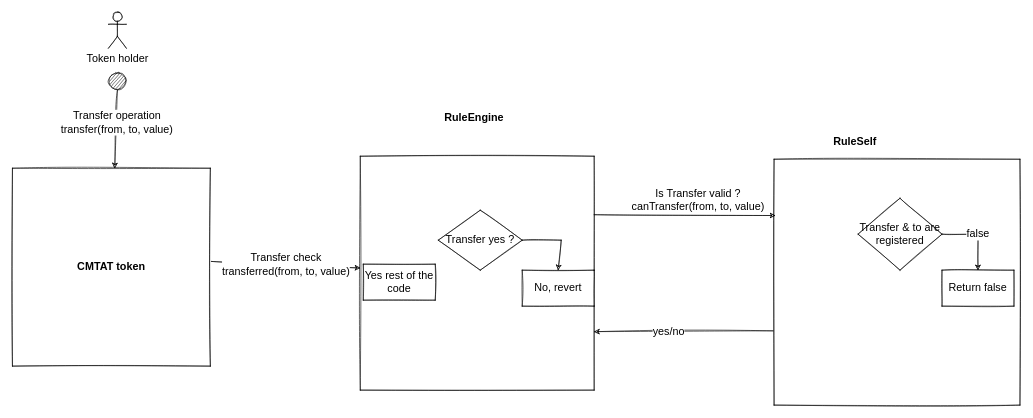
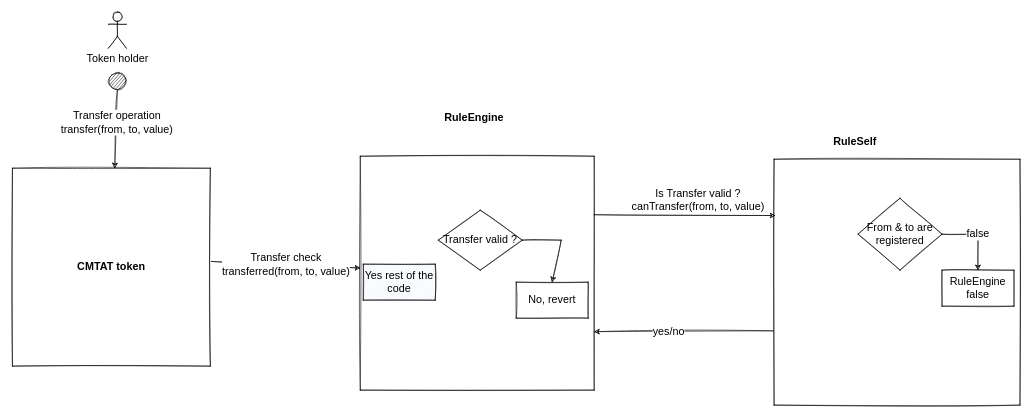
- <mxCell id="19" value="Transfer &amp;amp; to are registered" style="rhombus;whiteSpace=wrap;html=1;fontSize=18;sketch=1;" vertex="1" parent="1"><mxGeometry x="1430" y="330" width="140" height="120" as="geometry" /></mxCell>
+ <mxCell id="19" value="From &amp;amp; to are registered" style="rhombus;whiteSpace=wrap;html=1;fontSize=18;sketch=1;" vertex="1" parent="1"><mxGeometry x="1430" y="330" width="140" height="120" as="geometry" /></mxCell>
- <mxCell id="14" value="Transfer yes ?" style="rhombus;whiteSpace=wrap;html=1;fontSize=18;sketch=1;" vertex="1" parent="1"><mxGeometry x="730" y="350" width="140" height="100" as="geometry" /></mxCell>
+ <mxCell id="14" value="Transfer valid ?" style="rhombus;whiteSpace=wrap;html=1;fontSize=18;sketch=1;" vertex="1" parent="1"><mxGeometry x="730" y="350" width="140" height="100" as="geometry" /></mxCell>
- <mxCell id="17" value="Yes rest of the code" style="rounded=0;whiteSpace=wrap;html=1;fontSize=18;sketch=1;" vertex="1" parent="1"><mxGeometry x="605" y="440" width="120" height="60" as="geometry" /></mxCell>
+ <mxCell id="17" value="Yes rest of the code" style="rounded=0;whiteSpace=wrap;html=1;fontSize=18;sketch=1;fillColor=#dae8fc;" vertex="1" parent="1"><mxGeometry x="605" y="440" width="120" height="60" as="geometry" /></mxCell>
- <mxCell id="16" value="No, revert" style="rounded=0;whiteSpace=wrap;html=1;fontSize=18;sketch=1;" vertex="1" parent="1"><mxGeometry x="870" y="450" width="120" height="60" as="geometry" /></mxCell>
+ <mxCell id="16" value="No, revert" style="rounded=0;whiteSpace=wrap;html=1;fontSize=18;sketch=1;" vertex="1" parent="1"><mxGeometry x="860" y="470" width="120" height="60" as="geometry" /></mxCell>
- <mxCell id="20" value="Return false" style="rounded=0;whiteSpace=wrap;html=1;fontSize=18;sketch=1;" vertex="1" parent="1"><mxGeometry x="1570" y="450" width="120" height="60" as="geometry" /></mxCell>
+ <mxCell id="20" value="RuleEngine false" style="rounded=0;whiteSpace=wrap;html=1;fontSize=18;sketch=1;" vertex="1" parent="1"><mxGeometry x="1570" y="450" width="120" height="60" as="geometry" /></mxCell>
